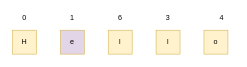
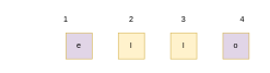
- <mxCell id="6" value="0" style="text;html=1;strokeColor=none;fillColor=none;align=center;verticalAlign=middle;whiteSpace=wrap;rounded=0;" parent="1" vertex="1"><mxGeometry x="20" y="20" width="40" height="20" as="geometry" /></mxCell>
- <mxCell id="7" value="1" style="text;html=1;strokeColor=none;fillColor=none;align=center;verticalAlign=middle;whiteSpace=wrap;rounded=0;" parent="1" vertex="1"><mxGeometry x="100" y="20" width="40" height="20" as="geometry" /></mxCell>
+ <mxCell id="7" value="1" style="text;html=1;strokeColor=none;fillColor=none;align=center;verticalAlign=middle;whiteSpace=wrap;rounded=0;" parent="1" vertex="1"><mxGeometry x="80" y="20" width="40" height="20" as="geometry" /></mxCell>
- <mxCell id="8" value="6" style="text;html=1;strokeColor=none;fillColor=none;align=center;verticalAlign=middle;whiteSpace=wrap;rounded=0;" parent="1" vertex="1"><mxGeometry x="180" y="20" width="40" height="20" as="geometry" /></mxCell>
+ <mxCell id="8" value="2" style="text;html=1;strokeColor=none;fillColor=none;align=center;verticalAlign=middle;whiteSpace=wrap;rounded=0;" parent="1" vertex="1"><mxGeometry x="180" y="20" width="40" height="20" as="geometry" /></mxCell>
- <mxCell id="2" value="H" style="rounded=0;whiteSpace=wrap;html=1;fillColor=#fff2cc;strokeColor=#d6b656;" parent="1" vertex="1"><mxGeometry x="20" y="50" width="40" height="40" as="geometry" /></mxCell>
- <mxCell id="10" value="o" style="rounded=0;whiteSpace=wrap;html=1;fillColor=#fff2cc;strokeColor=#d6b656;" vertex="1" parent="1"><mxGeometry x="340" y="50" width="40" height="40" as="geometry" /></mxCell>
+ <mxCell id="10" value="o" style="rounded=0;whiteSpace=wrap;html=1;fillColor=#e1d5e7;strokeColor=#d6b656;" vertex="1" parent="1"><mxGeometry x="340" y="50" width="40" height="40" as="geometry" /></mxCell>
